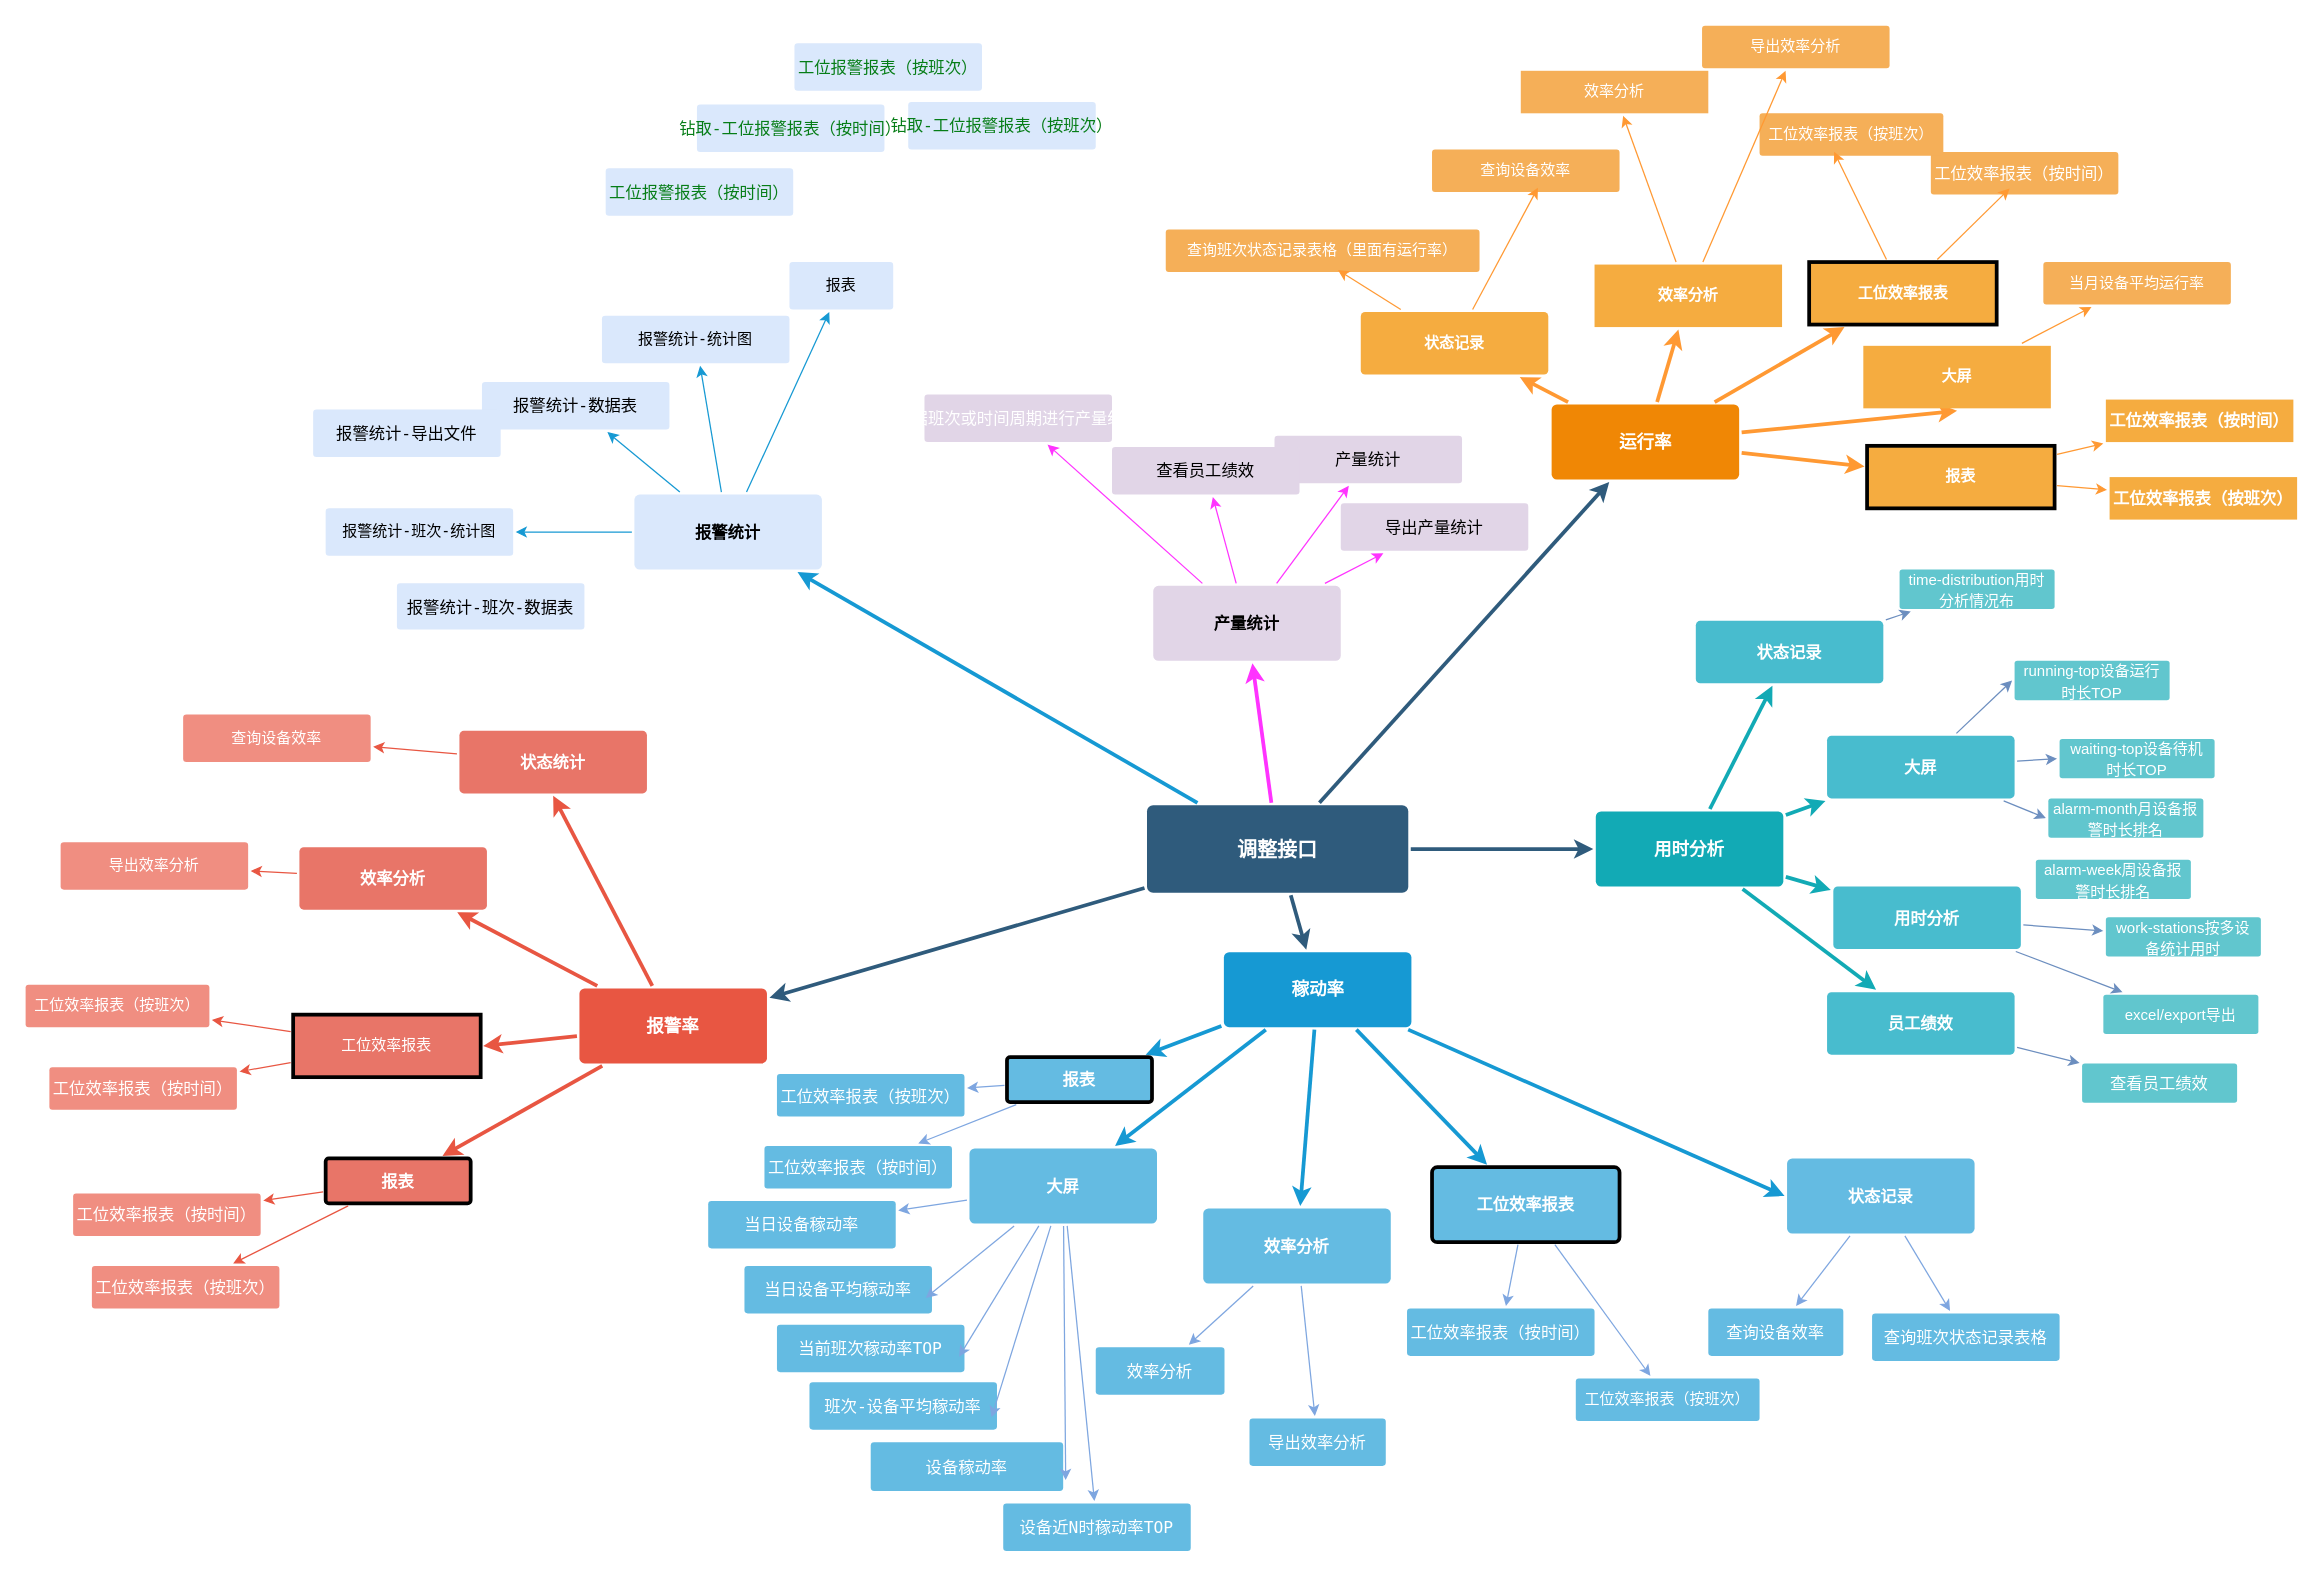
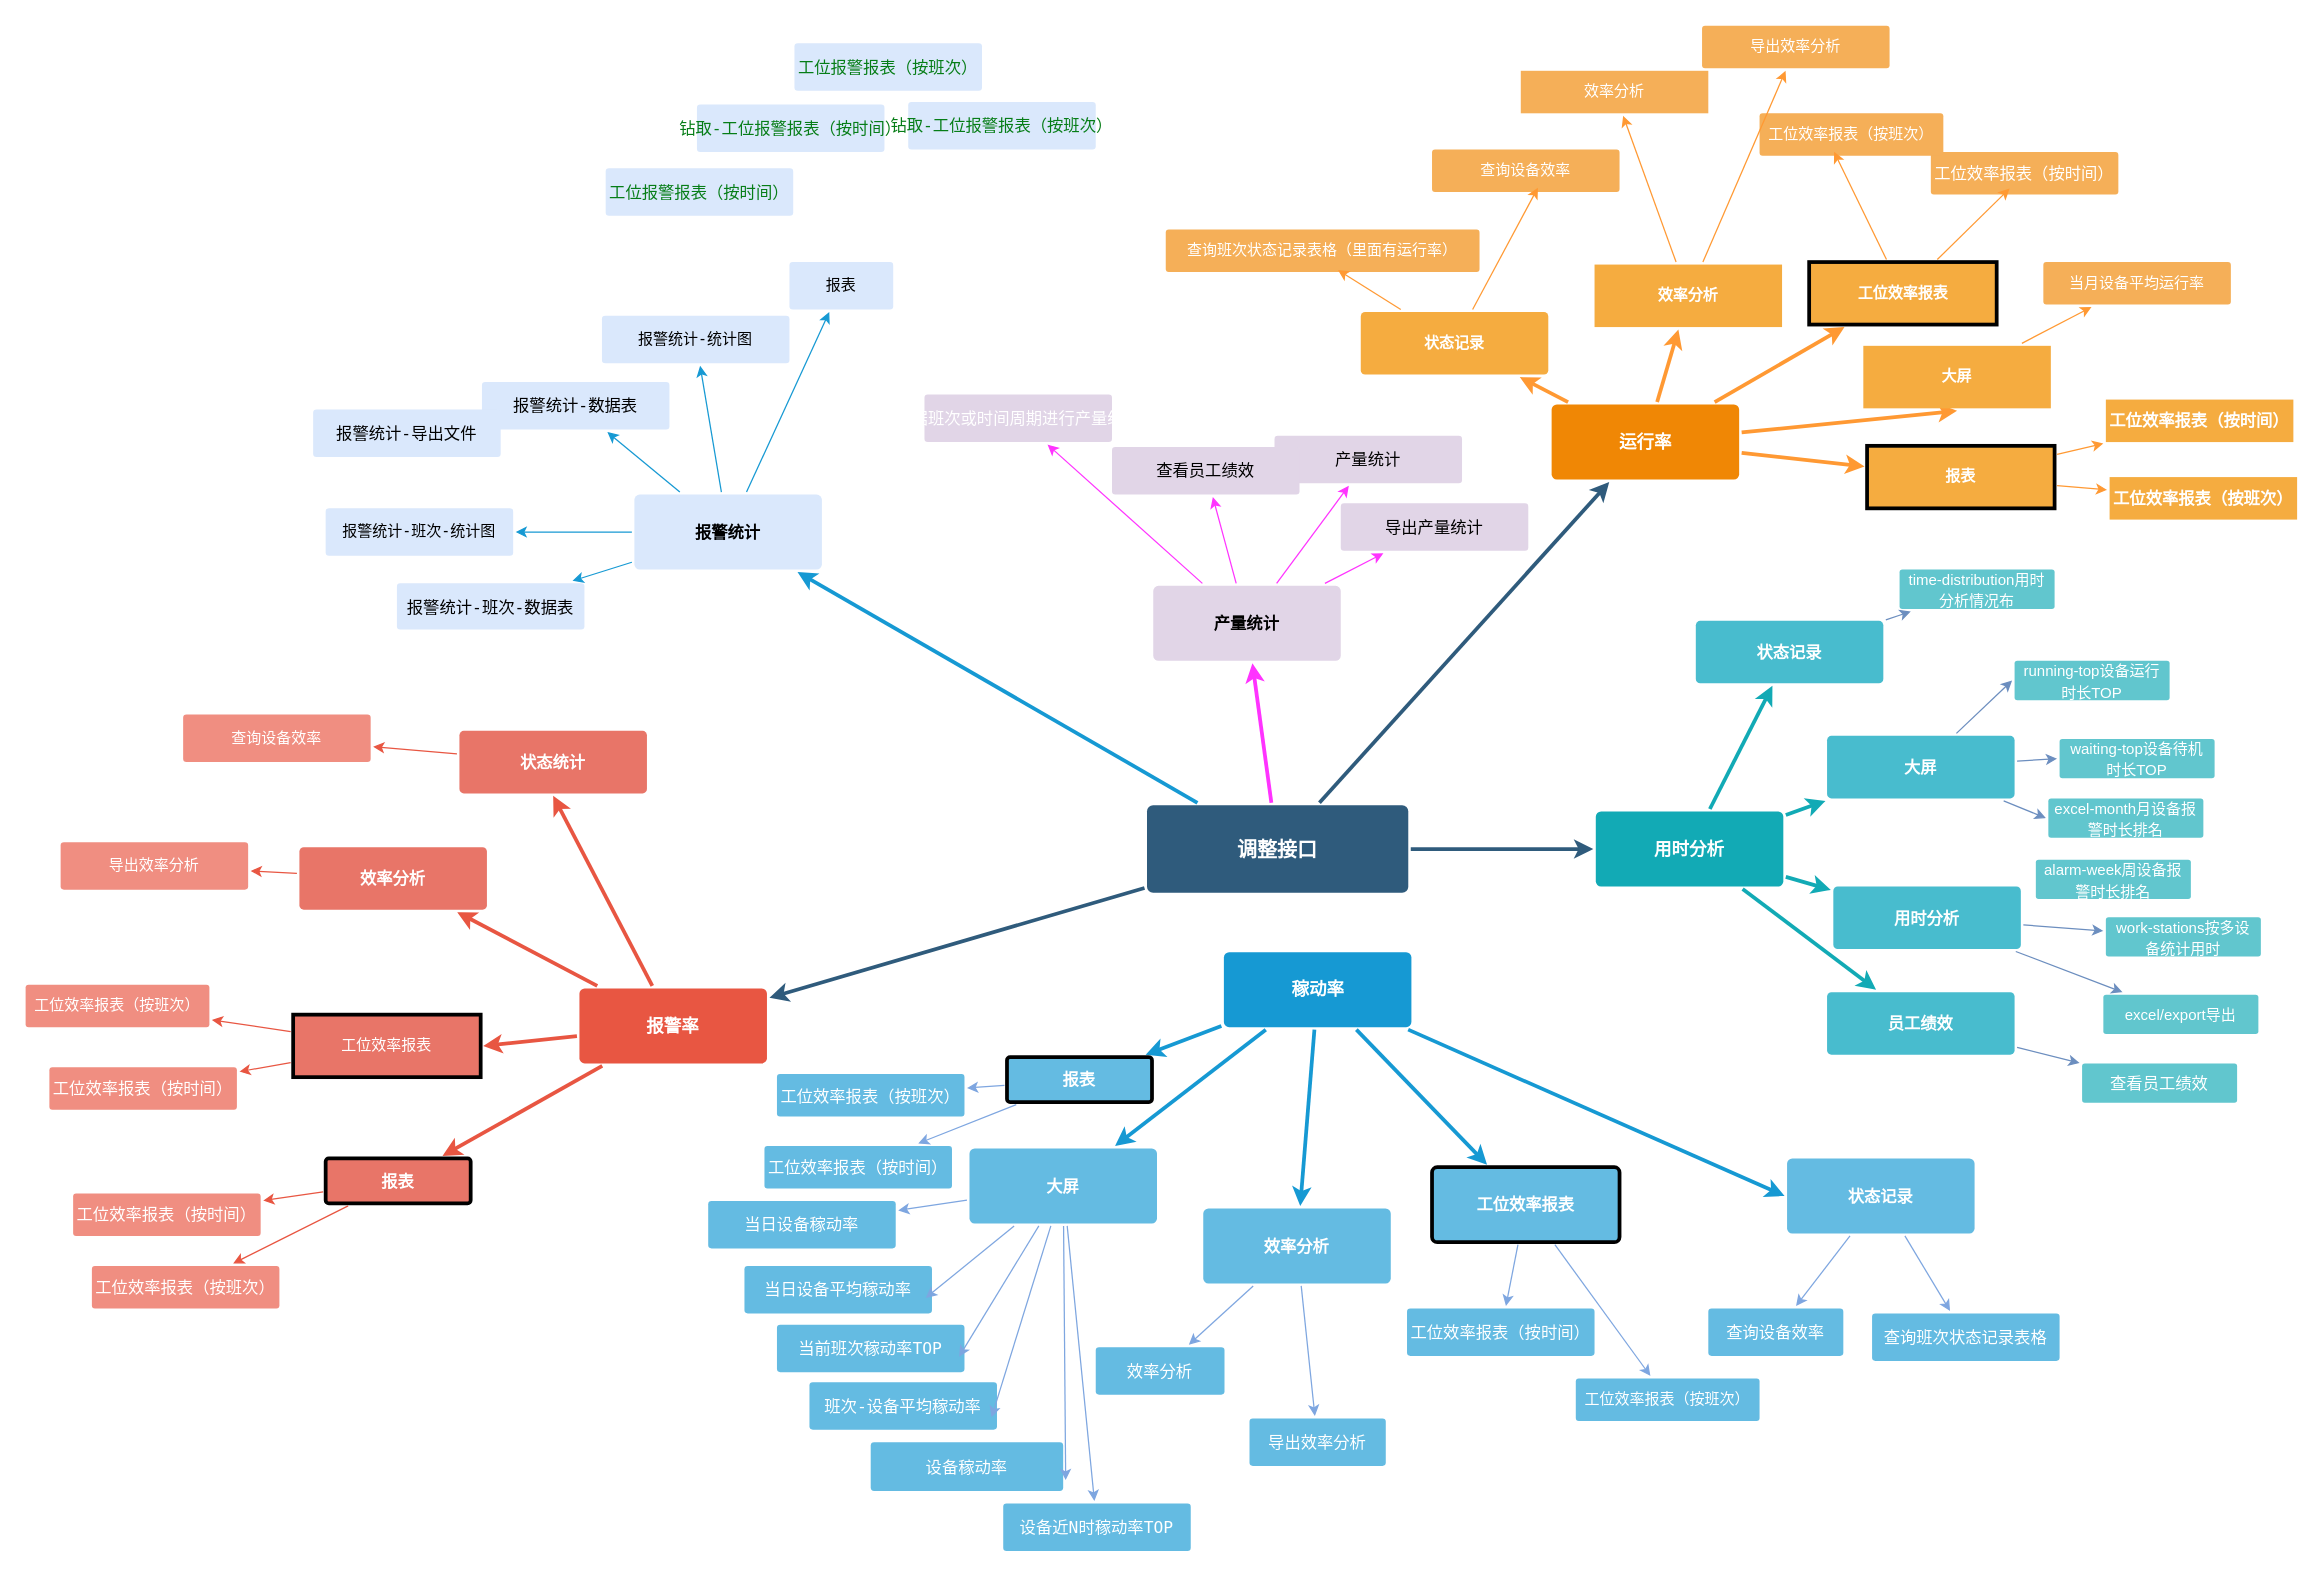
+ <mxCell id="103" style="edgeStyle=none;rounded=0;orthogonalLoop=1;jettySize=auto;html=1;strokeColor=#1699D3;strokeWidth=1;fontSize=13;fontColor=#FFFFFF;" parent="1" source="107" target="112" edge="1"><mxGeometry relative="1" as="geometry" /></mxCell>
- <mxCell id="46" value="&lt;span style=&quot;font-size: 12px;&quot;&gt;alarm-month月设备报警时长排名&lt;/span&gt;" style="rounded=1;whiteSpace=wrap;html=1;shadow=0;labelBackgroundColor=none;strokeColor=none;strokeWidth=3;fillColor=#61c6ce;fontFamily=Helvetica;fontSize=14;fontColor=#FFFFFF;align=center;spacing=5;fontStyle=0;arcSize=7;perimeterSpacing=2;" parent="1" vertex="1"><mxGeometry x="1638" y="638" width="124" height="31.5" as="geometry" /></mxCell>
+ <mxCell id="46" value="&lt;span style=&quot;font-size: 12px;&quot;&gt;excel-month月设备报警时长排名&lt;/span&gt;" style="rounded=1;whiteSpace=wrap;html=1;shadow=0;labelBackgroundColor=none;strokeColor=none;strokeWidth=3;fillColor=#61c6ce;fontFamily=Helvetica;fontSize=14;fontColor=#FFFFFF;align=center;spacing=5;fontStyle=0;arcSize=7;perimeterSpacing=2;" parent="1" vertex="1"><mxGeometry x="1638" y="638" width="124" height="31.5" as="geometry" /></mxCell>
- <mxCell id="4" value="" style="edgeStyle=none;rounded=0;jumpStyle=none;html=1;shadow=0;labelBackgroundColor=none;startArrow=none;startFill=0;endArrow=classic;endFill=1;jettySize=auto;orthogonalLoop=1;strokeColor=#2F5B7C;strokeWidth=3;fontFamily=Helvetica;fontSize=16;fontColor=#23445D;spacing=5;" parent="1" source="8" target="19" edge="1"><mxGeometry relative="1" as="geometry" /></mxCell>
